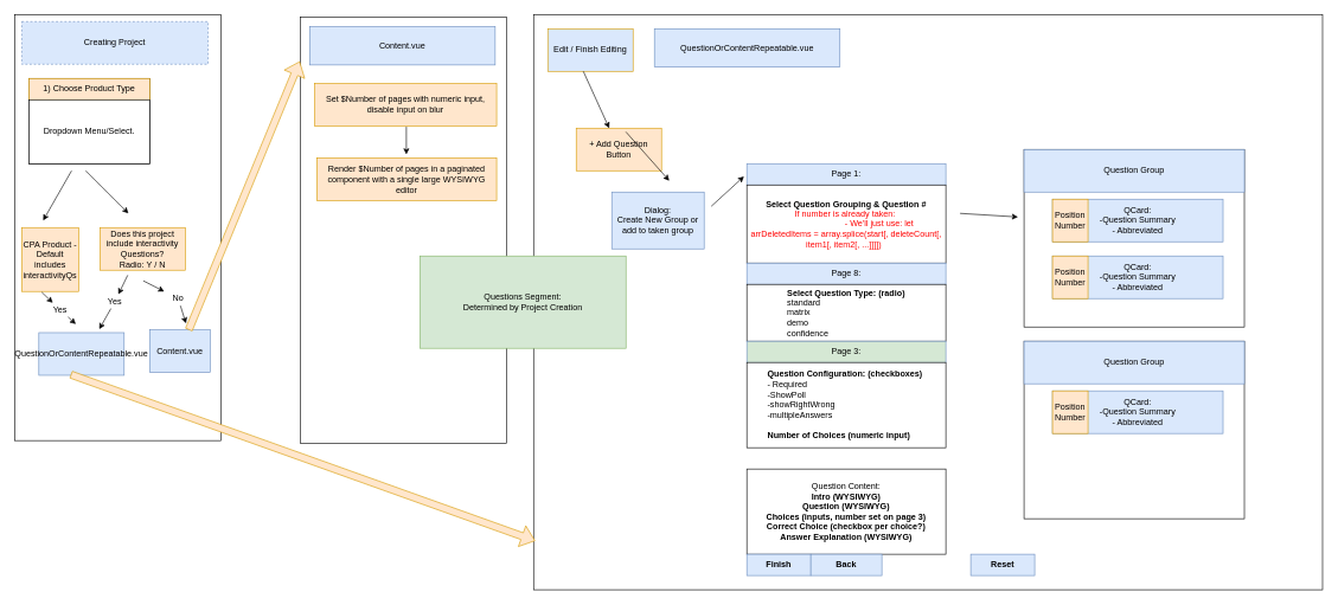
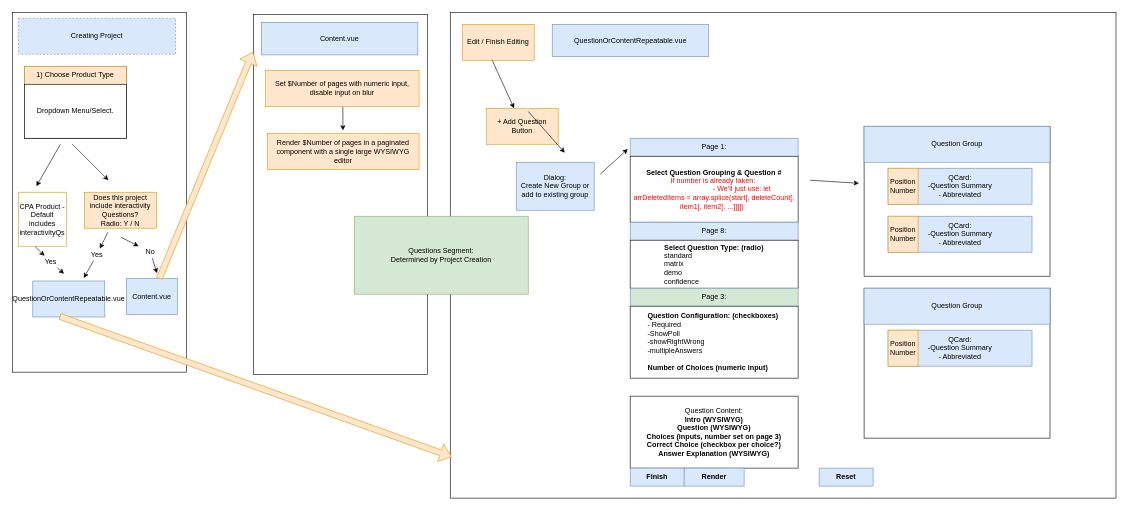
- <mxCell id="48" value="Edit / Finish Editing" style="rounded=0;whiteSpace=wrap;html=1;fillColor=#dae8fc;strokeColor=#d79b00;" vertex="1" parent="1"><mxGeometry x="770" y="40" width="120" height="60" as="geometry" /></mxCell>
+ <mxCell id="48" value="Edit / Finish Editing" style="rounded=0;whiteSpace=wrap;html=1;fillColor=#ffe6cc;strokeColor=#d79b00;" vertex="1" parent="1"><mxGeometry x="770" y="40" width="120" height="60" as="geometry" /></mxCell>
- <mxCell id="51" value="Dialog:&lt;br&gt;Create New Group or add to taken group" style="rounded=0;whiteSpace=wrap;html=1;align=center;fillColor=#dae8fc;strokeColor=#6c8ebf;" vertex="1" parent="1"><mxGeometry x="860" y="270" width="130" height="80" as="geometry" /></mxCell>
+ <mxCell id="51" value="Dialog:&lt;br&gt;Create New Group or add to existing group" style="rounded=0;whiteSpace=wrap;html=1;align=center;fillColor=#dae8fc;strokeColor=#6c8ebf;" vertex="1" parent="1"><mxGeometry x="860" y="270" width="130" height="80" as="geometry" /></mxCell>
- <mxCell id="10" value="CPA Product - Default includes interactivityQs" style="rounded=0;whiteSpace=wrap;html=1;fillColor=#ffe6cc;strokeColor=#d79b00;" vertex="1" parent="1"><mxGeometry x="30" y="320" width="80" height="90" as="geometry" /></mxCell>
+ <mxCell id="10" value="CPA Product - Default includes interactivityQs" style="rounded=0;whiteSpace=wrap;html=1;fillColor=#ffffff;strokeColor=#d79b00;" vertex="1" parent="1"><mxGeometry x="30" y="320" width="80" height="90" as="geometry" /></mxCell>
- <mxCell id="42" value="&lt;b&gt;Back&lt;/b&gt;" style="rounded=0;whiteSpace=wrap;html=1;fillColor=#dae8fc;strokeColor=#6c8ebf;" vertex="1" parent="1"><mxGeometry x="1140" y="780" width="100" height="30" as="geometry" /></mxCell>
+ <mxCell id="42" value="&lt;b&gt;Render&lt;/b&gt;" style="rounded=0;whiteSpace=wrap;html=1;fillColor=#dae8fc;strokeColor=#6c8ebf;" vertex="1" parent="1"><mxGeometry x="1140" y="780" width="100" height="30" as="geometry" /></mxCell>
